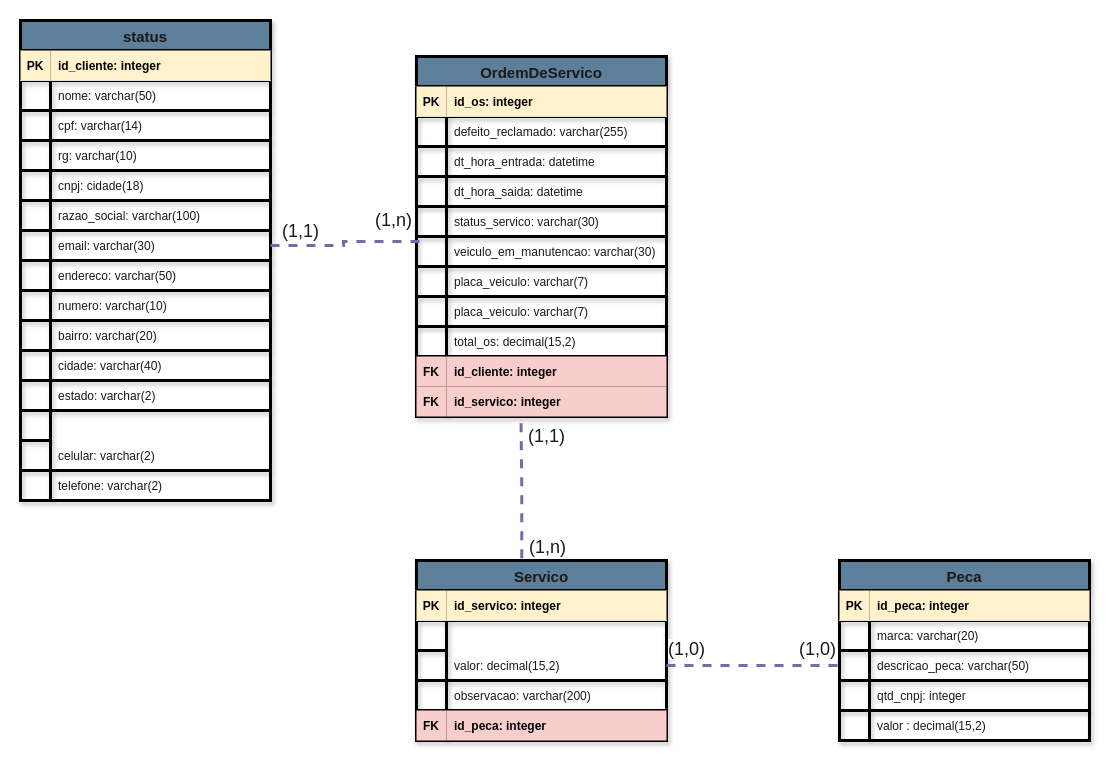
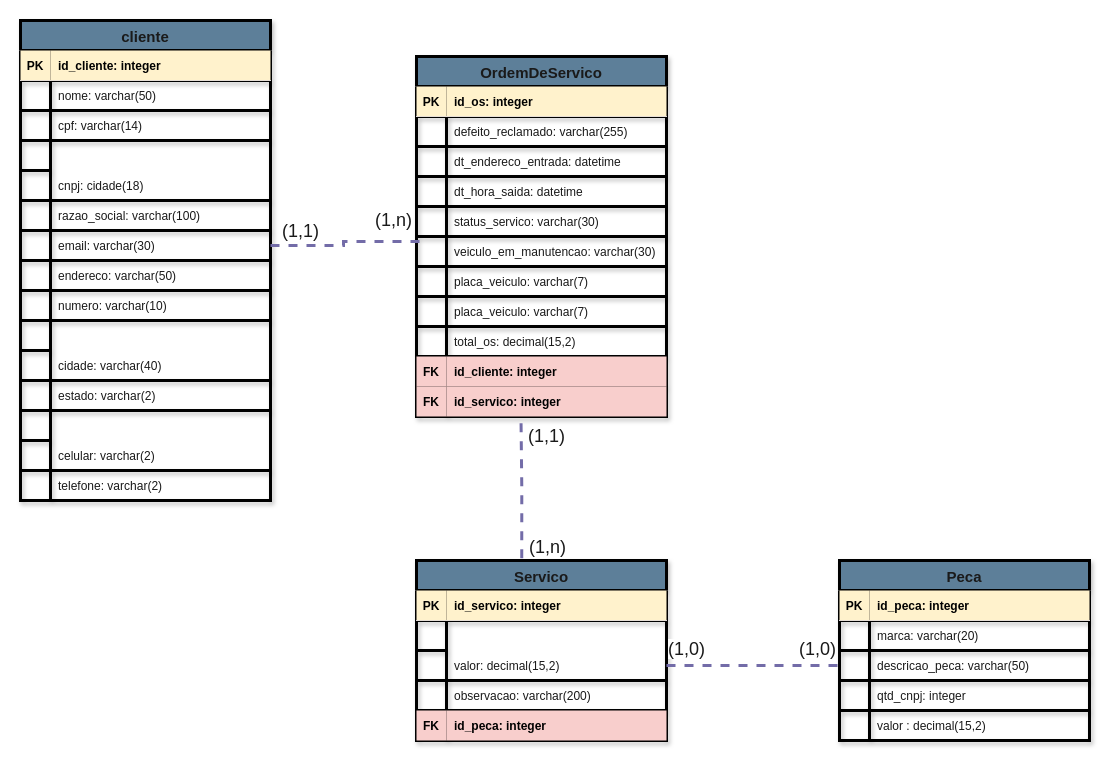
- <mxCell id="36" value="status" style="shape=table;startSize=30;container=1;collapsible=1;childLayout=tableLayout;fixedRows=1;rowLines=1;fontStyle=1;align=center;resizeLast=1;rounded=0;labelBackgroundColor=none;fillColor=#5D7F99;strokeColor=#000000;fontColor=#1A1A1A;strokeWidth=3;perimeterSpacing=0;shadow=1;fillStyle=auto;fontSize=15;" parent="1" vertex="1"><mxGeometry x="20" y="20" width="250" height="480" as="geometry"><mxRectangle x="119" y="121" width="81" height="30" as="alternateBounds" /></mxGeometry></mxCell>
+ <mxCell id="36" value="cliente" style="shape=table;startSize=30;container=1;collapsible=1;childLayout=tableLayout;fixedRows=1;rowLines=1;fontStyle=1;align=center;resizeLast=1;rounded=0;labelBackgroundColor=none;fillColor=#5D7F99;strokeColor=#000000;fontColor=#1A1A1A;strokeWidth=3;perimeterSpacing=0;shadow=1;fillStyle=auto;fontSize=15;" parent="1" vertex="1"><mxGeometry x="20" y="20" width="250" height="480" as="geometry"><mxRectangle x="119" y="121" width="81" height="30" as="alternateBounds" /></mxGeometry></mxCell>
- <mxCell id="48" value="rg: varchar(10)" style="shape=partialRectangle;overflow=hidden;connectable=0;fillColor=none;top=0;left=0;bottom=0;right=0;align=left;spacingLeft=6;rounded=0;labelBackgroundColor=none;strokeColor=#D0CEE2;fontColor=#1A1A1A;fontStyle=0;fontSize=12;" vertex="1" parent="46"><mxGeometry x="30" width="220" height="30" as="geometry"><mxRectangle width="220" height="30" as="alternateBounds" /></mxGeometry></mxCell>
- <mxCell id="11" value="dt_hora_entrada: datetime" style="shape=partialRectangle;overflow=hidden;connectable=0;fillColor=none;top=0;left=0;bottom=0;right=0;align=left;spacingLeft=6;rounded=0;labelBackgroundColor=none;strokeColor=#D0CEE2;fontColor=#1A1A1A;" parent="9" vertex="1"><mxGeometry x="30" width="220" height="30" as="geometry"><mxRectangle width="220" height="30" as="alternateBounds" /></mxGeometry></mxCell>
+ <mxCell id="11" value="dt_endereco_entrada: datetime" style="shape=partialRectangle;overflow=hidden;connectable=0;fillColor=none;top=0;left=0;bottom=0;right=0;align=left;spacingLeft=6;rounded=0;labelBackgroundColor=none;strokeColor=#D0CEE2;fontColor=#1A1A1A;" parent="9" vertex="1"><mxGeometry x="30" width="220" height="30" as="geometry"><mxRectangle width="220" height="30" as="alternateBounds" /></mxGeometry></mxCell>
- <mxCell id="66" value="bairro: varchar(20)" style="shape=partialRectangle;overflow=hidden;connectable=0;fillColor=none;top=0;left=0;bottom=0;right=0;align=left;spacingLeft=6;rounded=0;labelBackgroundColor=none;strokeColor=#D0CEE2;fontColor=#1A1A1A;fontStyle=0" vertex="1" parent="64"><mxGeometry x="30" width="220" height="30" as="geometry"><mxRectangle width="220" height="30" as="alternateBounds" /></mxGeometry></mxCell>
